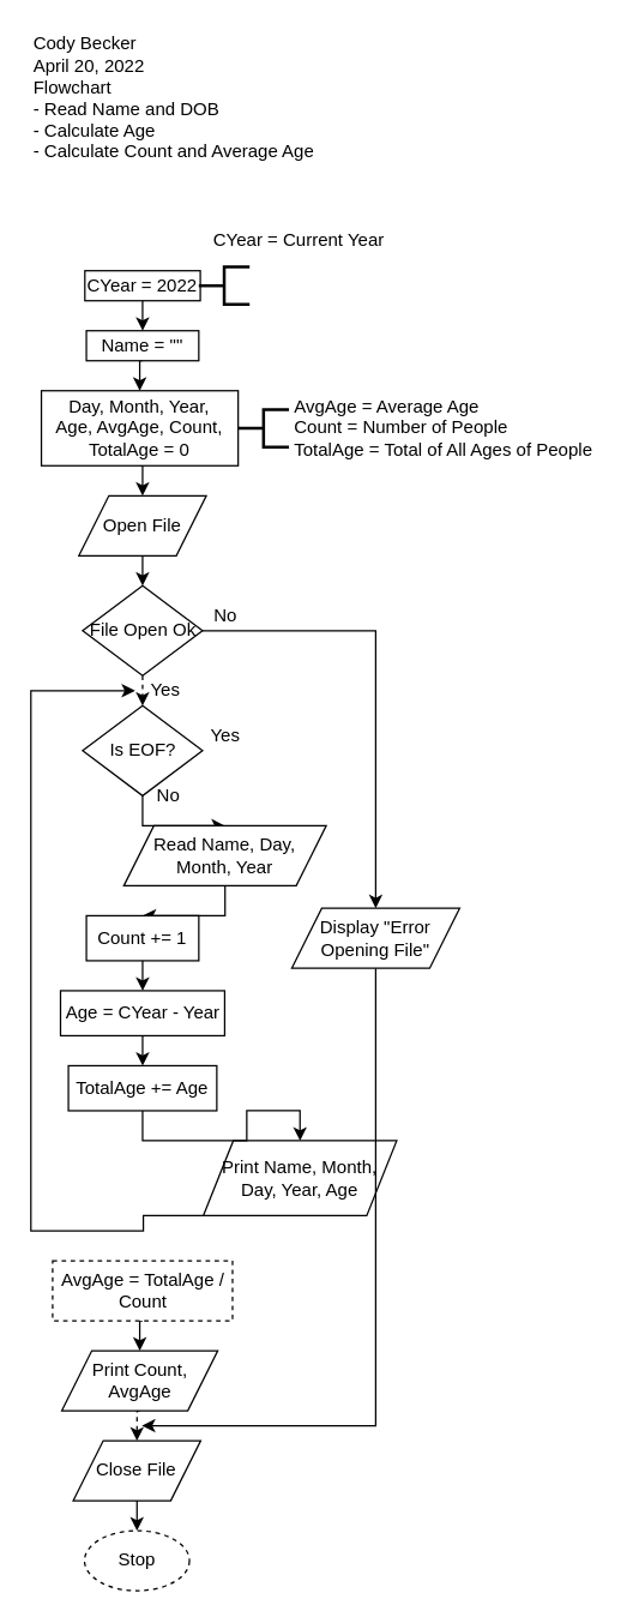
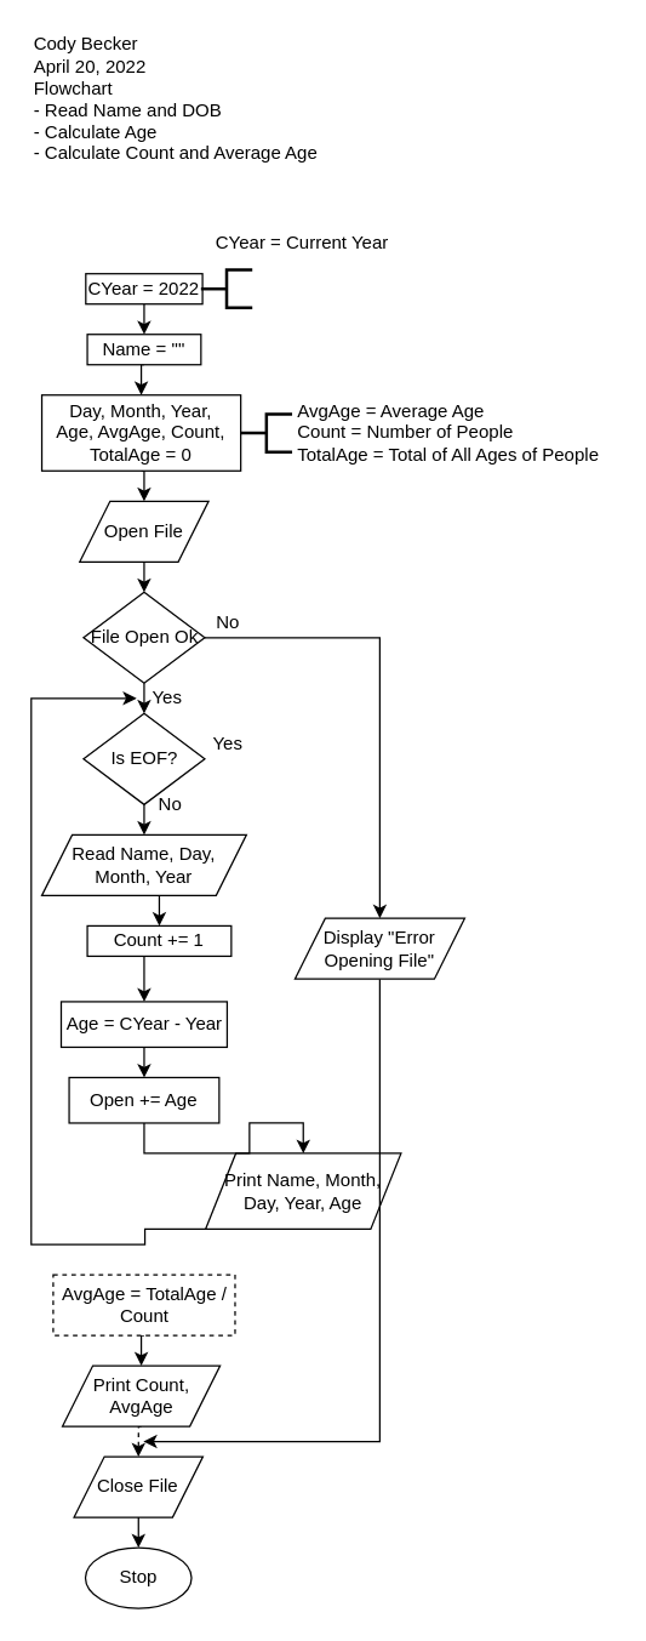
- <mxCell id="4" style="edgeStyle=orthogonalEdgeStyle;rounded=0;orthogonalLoop=1;jettySize=auto;html=1;exitX=0.5;exitY=1;exitDx=0;exitDy=0;entryX=0.5;entryY=0;entryDx=0;entryDy=0;dashed=1;" edge="1" parent="1" source="6" target="11"><mxGeometry relative="1" as="geometry" /></mxCell>
+ <mxCell id="4" style="edgeStyle=orthogonalEdgeStyle;rounded=0;orthogonalLoop=1;jettySize=auto;html=1;exitX=0.5;exitY=1;exitDx=0;exitDy=0;entryX=0.5;entryY=0;entryDx=0;entryDy=0;" edge="1" parent="1" source="6" target="11"><mxGeometry relative="1" as="geometry" /></mxCell>
- <mxCell id="19" value="Read Name, Day, Month, Year" style="shape=parallelogram;perimeter=parallelogramPerimeter;whiteSpace=wrap;html=1;fixedSize=1;" vertex="1" parent="1"><mxGeometry x="82" y="550" width="135" height="40" as="geometry" /></mxCell>
+ <mxCell id="19" value="Read Name, Day, Month, Year" style="shape=parallelogram;perimeter=parallelogramPerimeter;whiteSpace=wrap;html=1;fixedSize=1;" vertex="1" parent="1"><mxGeometry x="27" y="550" width="135" height="40" as="geometry" /></mxCell>
- <mxCell id="21" value="Count += 1" style="rounded=0;whiteSpace=wrap;html=1;" vertex="1" parent="1"><mxGeometry x="57.01" y="610" width="75" height="30" as="geometry" /></mxCell>
+ <mxCell id="21" value="Count += 1" style="rounded=0;whiteSpace=wrap;html=1;" vertex="1" parent="1"><mxGeometry x="57.01" y="610" width="95" height="20" as="geometry" /></mxCell>
- <mxCell id="29" value="TotalAge += Age" style="rounded=0;whiteSpace=wrap;html=1;" vertex="1" parent="1"><mxGeometry x="45.01" y="710" width="99" height="30" as="geometry" /></mxCell>
+ <mxCell id="29" value="Open += Age" style="rounded=0;whiteSpace=wrap;html=1;" vertex="1" parent="1"><mxGeometry x="45.01" y="710" width="99" height="30" as="geometry" /></mxCell>
- <mxCell id="7" value="Stop" style="ellipse;whiteSpace=wrap;html=1;dashed=1;" vertex="1" parent="1"><mxGeometry x="55.76" y="1020" width="70" height="40" as="geometry" /></mxCell>
+ <mxCell id="7" value="Stop" style="ellipse;whiteSpace=wrap;html=1;" vertex="1" parent="1"><mxGeometry x="55.76" y="1020" width="70" height="40" as="geometry" /></mxCell>
